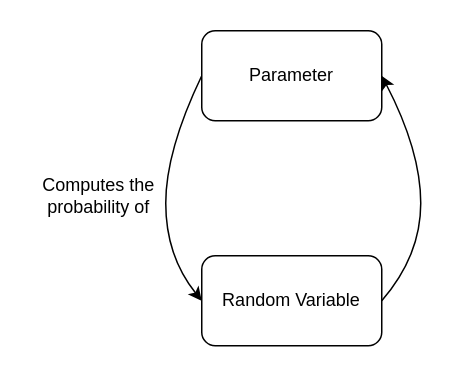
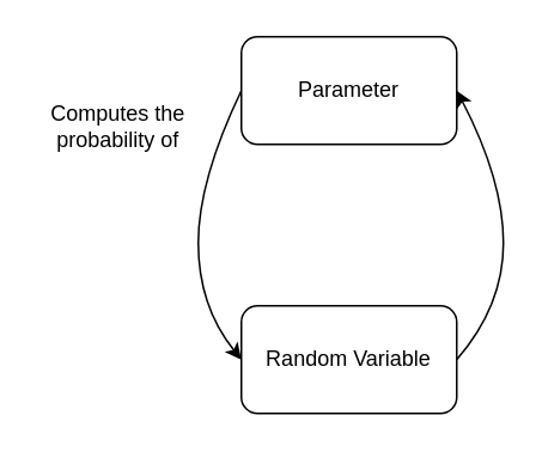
- <mxCell id="6" value="Computes the &lt;br&gt;probability of" style="text;html=1;align=center;verticalAlign=middle;resizable=0;points=[];autosize=1;" parent="1" vertex="1"><mxGeometry x="20" y="115" width="90" height="30" as="geometry" /></mxCell>
+ <mxCell id="6" value="Computes the &lt;br&gt;probability of" style="text;html=1;align=center;verticalAlign=middle;resizable=0;points=[];autosize=1;" parent="1" vertex="1"><mxGeometry x="20" y="55" width="90" height="30" as="geometry" /></mxCell>
